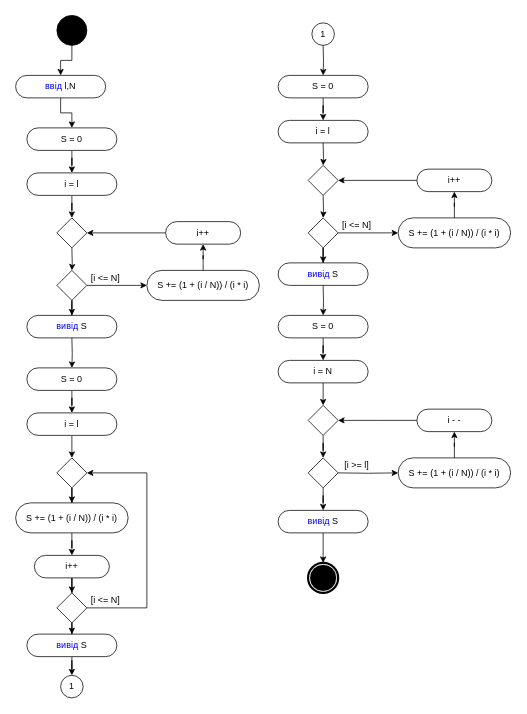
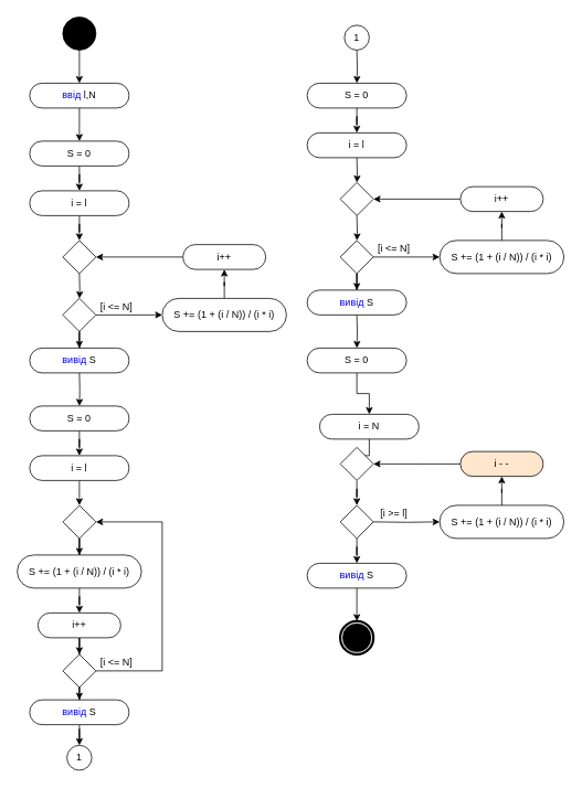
- <mxCell id="6" value="&lt;font color=&quot;#0000ff&quot;&gt;ввід&lt;/font&gt; l,N" style="rounded=1;whiteSpace=wrap;html=1;arcSize=50;" vertex="1" parent="1"><mxGeometry x="20" y="100" width="120" height="30" as="geometry" /></mxCell>
+ <mxCell id="6" value="&lt;font color=&quot;#0000ff&quot;&gt;ввід&lt;/font&gt; l,N" style="rounded=1;whiteSpace=wrap;html=1;arcSize=50;" vertex="1" parent="1"><mxGeometry x="35" y="100" width="120" height="30" as="geometry" /></mxCell>
- <mxCell id="61" value="i = N" style="rounded=1;whiteSpace=wrap;html=1;arcSize=50;" vertex="1" parent="1"><mxGeometry x="370" y="480" width="120" height="30" as="geometry" /></mxCell>
+ <mxCell id="61" value="i = N" style="rounded=1;whiteSpace=wrap;html=1;arcSize=50;" vertex="1" parent="1"><mxGeometry x="385" y="500" width="120" height="30" as="geometry" /></mxCell>
- <mxCell id="70" value="&lt;span&gt;i - -&lt;/span&gt;" style="rounded=1;whiteSpace=wrap;html=1;arcSize=50;" vertex="1" parent="1"><mxGeometry x="555" y="545" width="100" height="30" as="geometry" /></mxCell>
+ <mxCell id="70" value="&lt;span&gt;i - -&lt;/span&gt;" style="rounded=1;whiteSpace=wrap;html=1;arcSize=50;fillColor=#ffe6cc;" vertex="1" parent="1"><mxGeometry x="555" y="545" width="100" height="30" as="geometry" /></mxCell>
